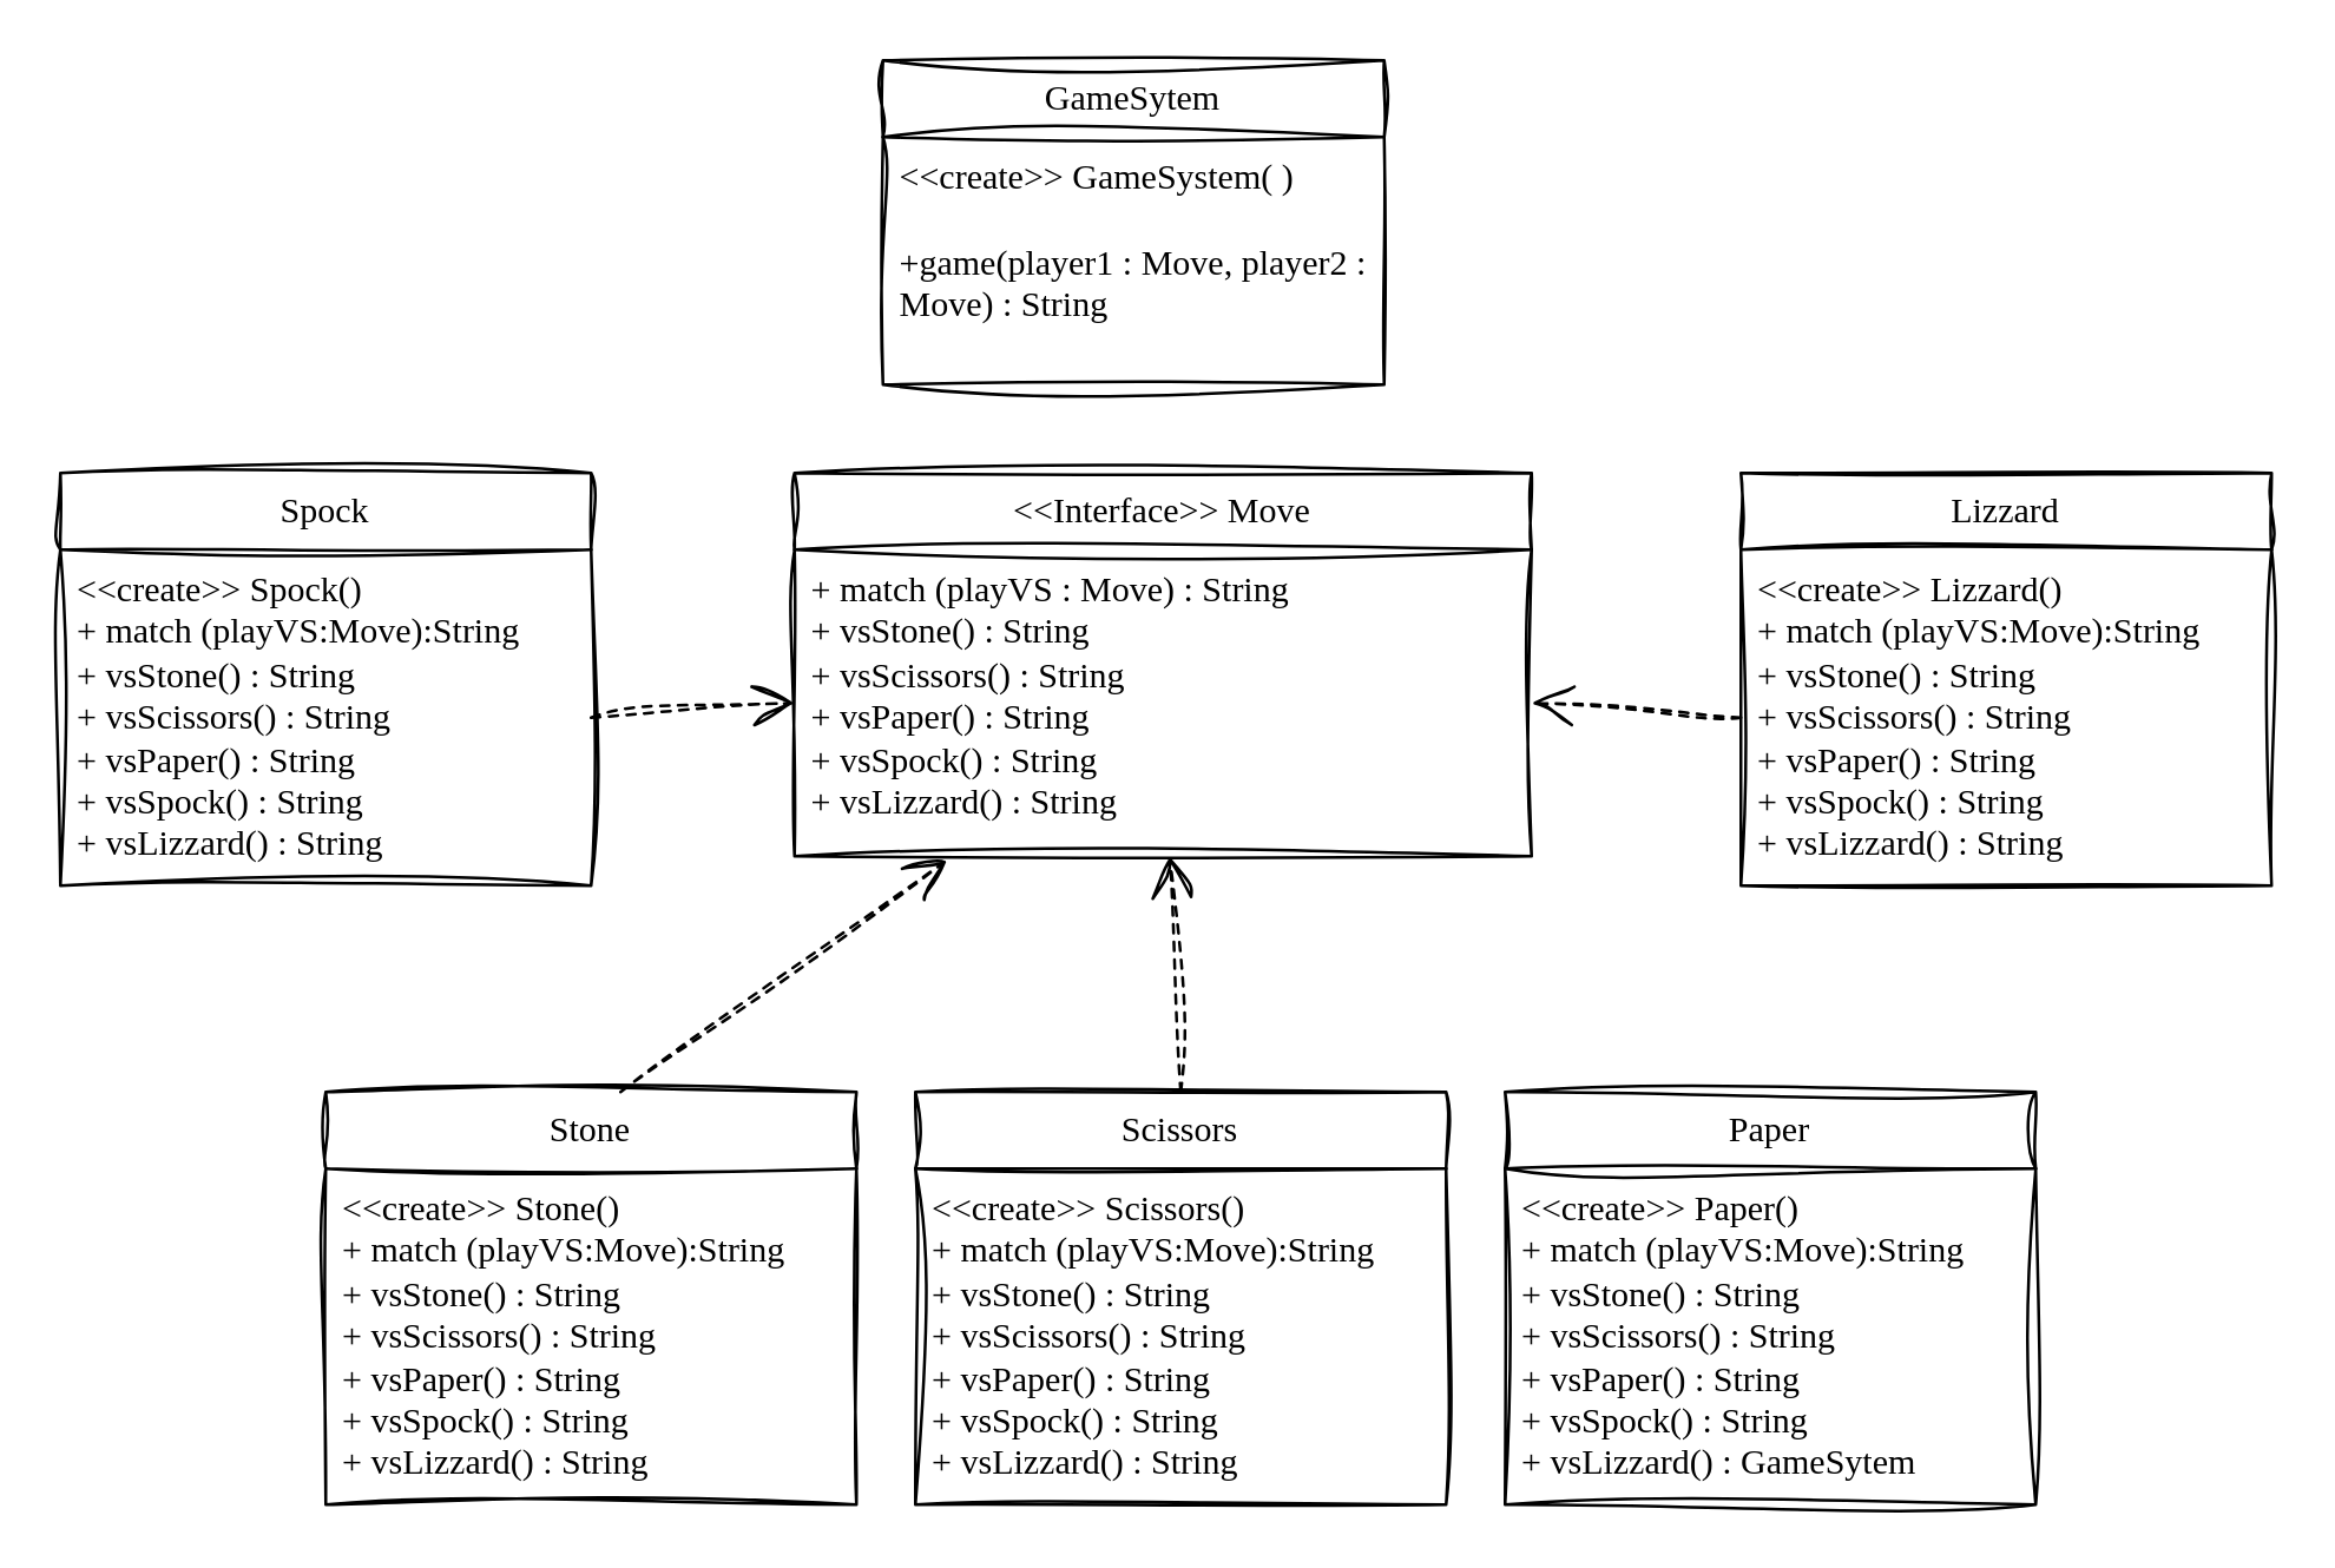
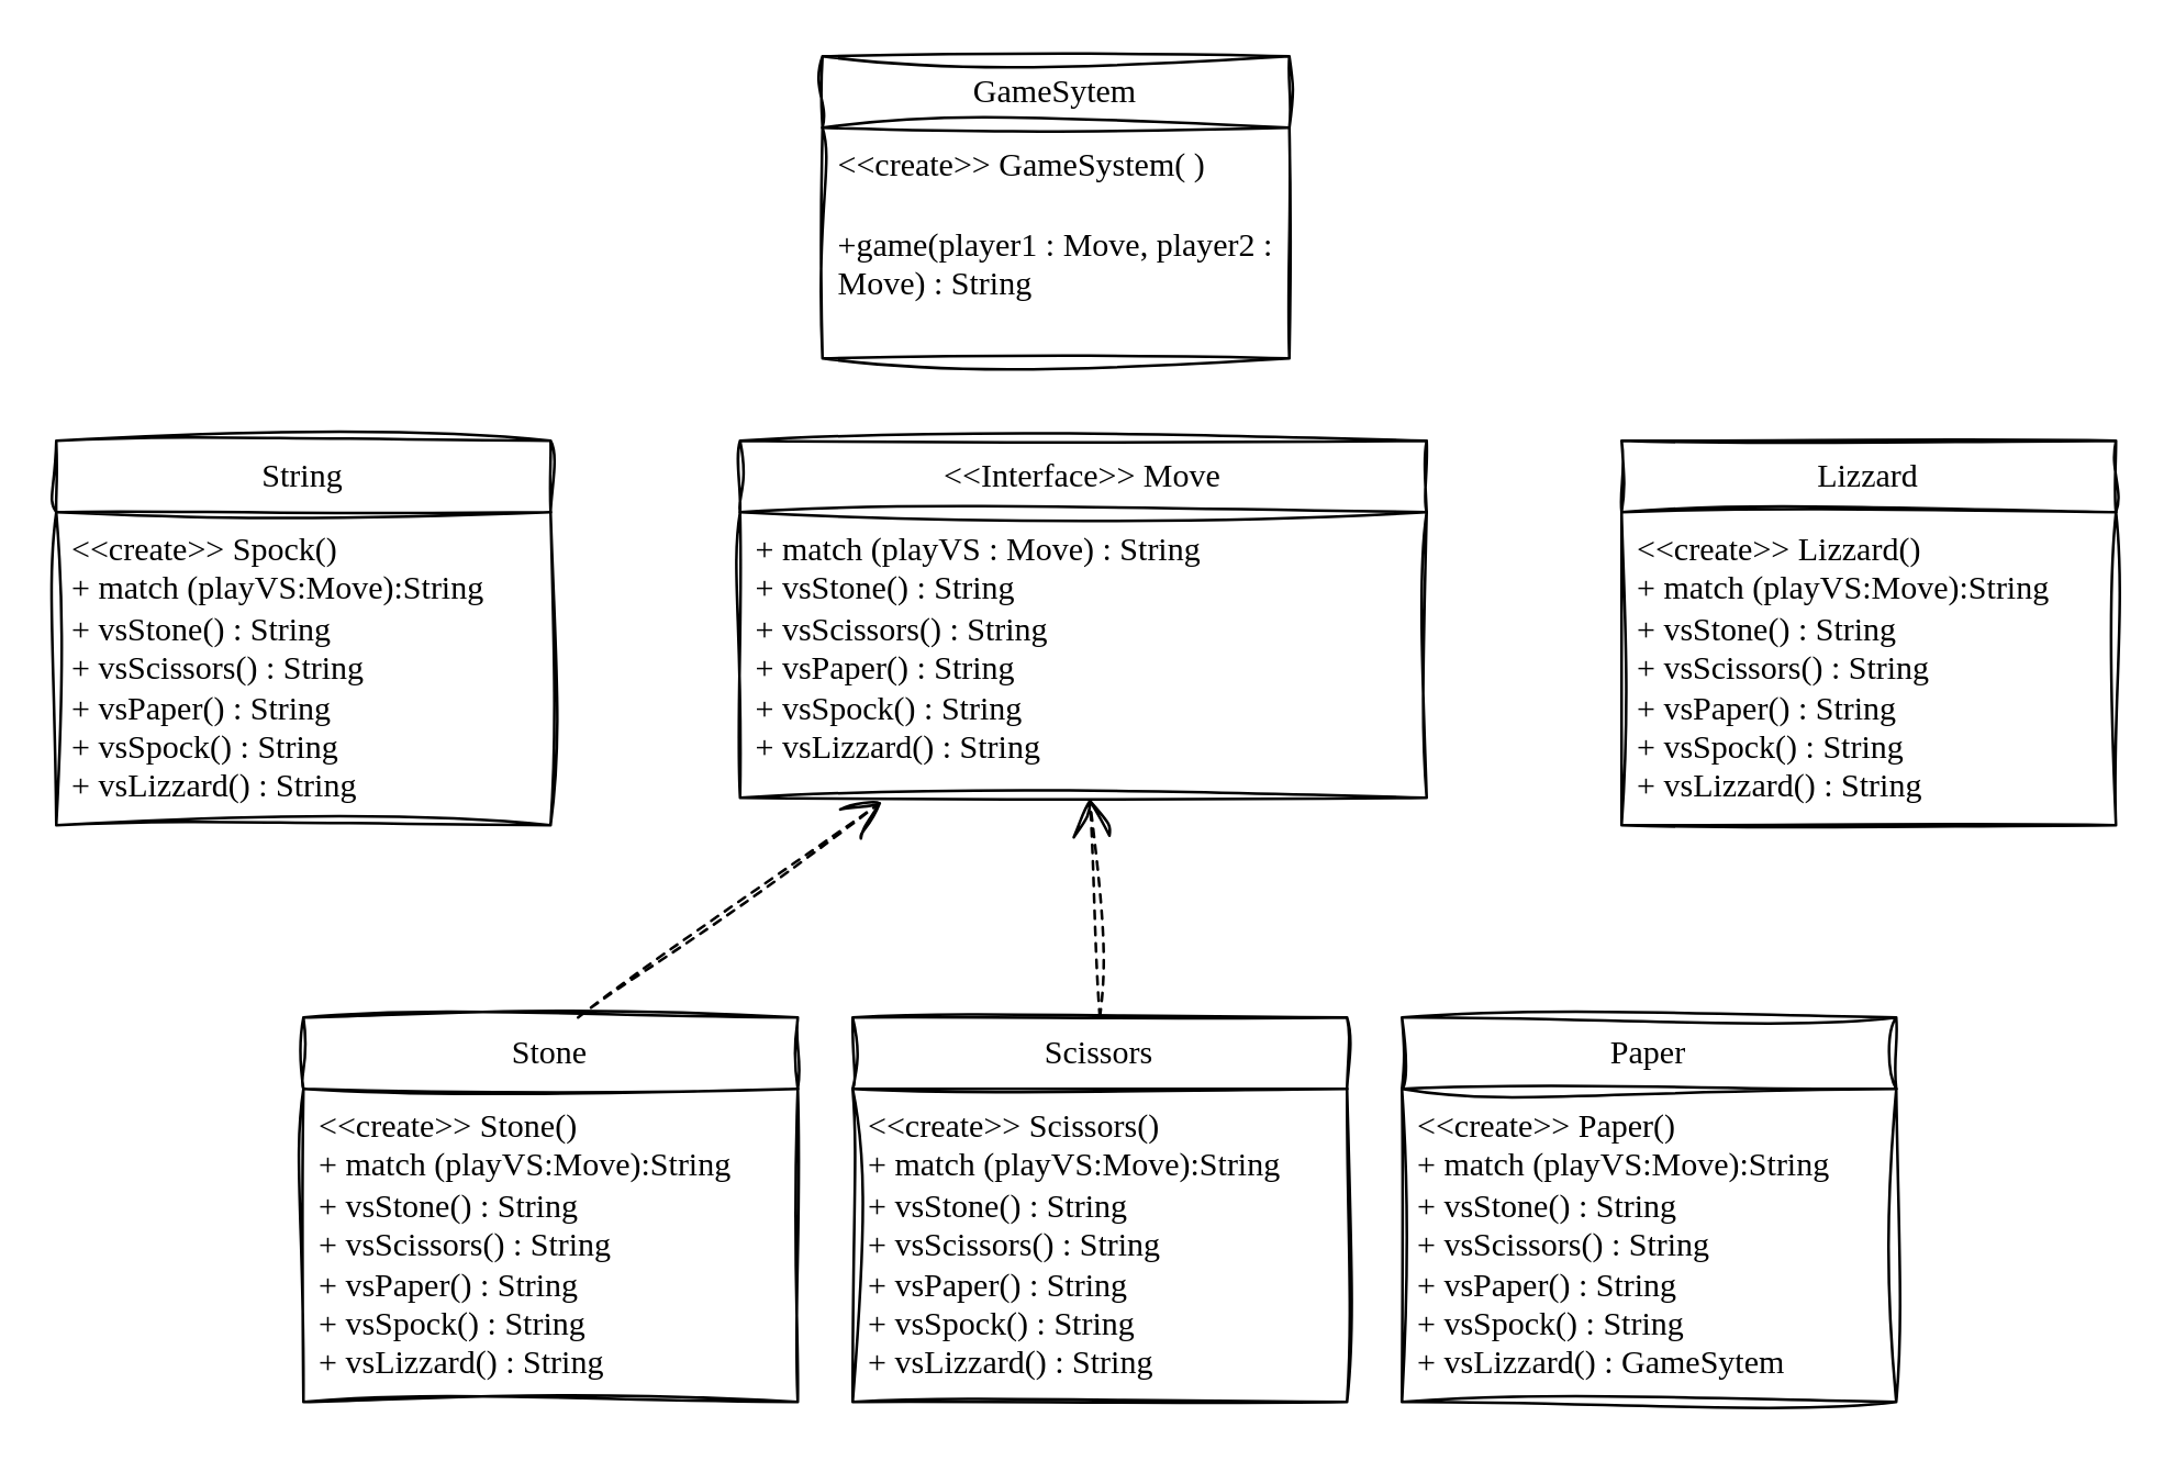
- <mxCell id="16" value="Spock" style="swimlane;fontStyle=0;childLayout=stackLayout;horizontal=1;startSize=26;fillColor=none;horizontalStack=0;resizeParent=1;resizeParentMax=0;resizeLast=0;collapsible=1;marginBottom=0;whiteSpace=wrap;html=1;sketch=1;hachureGap=4;jiggle=2;curveFitting=1;fontFamily=Architects Daughter;fontSource=https%3A%2F%2Ffonts.googleapis.com%2Fcss%3Ffamily%3DArchitects%2BDaughter;" vertex="1" parent="1"><mxGeometry x="20" y="160" width="180" height="140" as="geometry" /></mxCell>
+ <mxCell id="16" value="String" style="swimlane;fontStyle=0;childLayout=stackLayout;horizontal=1;startSize=26;fillColor=none;horizontalStack=0;resizeParent=1;resizeParentMax=0;resizeLast=0;collapsible=1;marginBottom=0;whiteSpace=wrap;html=1;sketch=1;hachureGap=4;jiggle=2;curveFitting=1;fontFamily=Architects Daughter;fontSource=https%3A%2F%2Ffonts.googleapis.com%2Fcss%3Ffamily%3DArchitects%2BDaughter;" vertex="1" parent="1"><mxGeometry x="20" y="160" width="180" height="140" as="geometry" /></mxCell>
- <mxCell id="18" value="" style="endArrow=open;endSize=12;dashed=1;html=1;rounded=0;sketch=1;hachureGap=4;jiggle=2;curveFitting=1;fontFamily=Architects Daughter;fontSource=https%3A%2F%2Ffonts.googleapis.com%2Fcss%3Ffamily%3DArchitects%2BDaughter;entryX=0;entryY=0.5;entryDx=0;entryDy=0;exitX=1;exitY=0.5;exitDx=0;exitDy=0;" edge="1" parent="1" source="17" target="5"><mxGeometry width="160" relative="1" as="geometry"><mxPoint x="220" y="380" as="sourcePoint" /><mxPoint x="331" y="301" as="targetPoint" /></mxGeometry></mxCell>
- <mxCell id="19" value="" style="endArrow=open;endSize=12;dashed=1;html=1;rounded=0;sketch=1;hachureGap=4;jiggle=2;curveFitting=1;fontFamily=Architects Daughter;fontSource=https%3A%2F%2Ffonts.googleapis.com%2Fcss%3Ffamily%3DArchitects%2BDaughter;entryX=1;entryY=0.5;entryDx=0;entryDy=0;exitX=0;exitY=0.5;exitDx=0;exitDy=0;" edge="1" parent="1" source="15" target="5"><mxGeometry width="160" relative="1" as="geometry"><mxPoint x="210" y="253" as="sourcePoint" /><mxPoint x="279" y="248" as="targetPoint" /></mxGeometry></mxCell>
